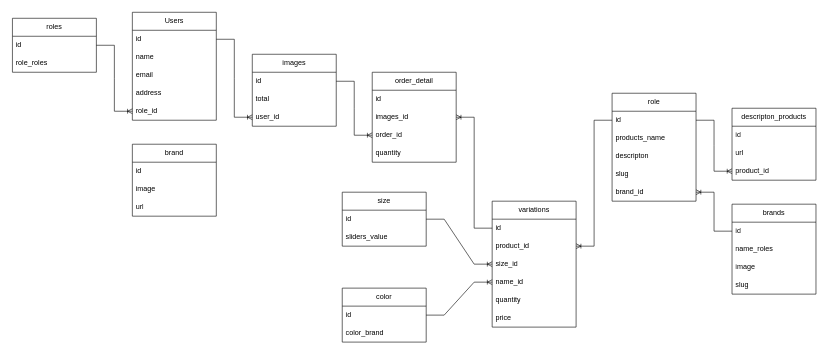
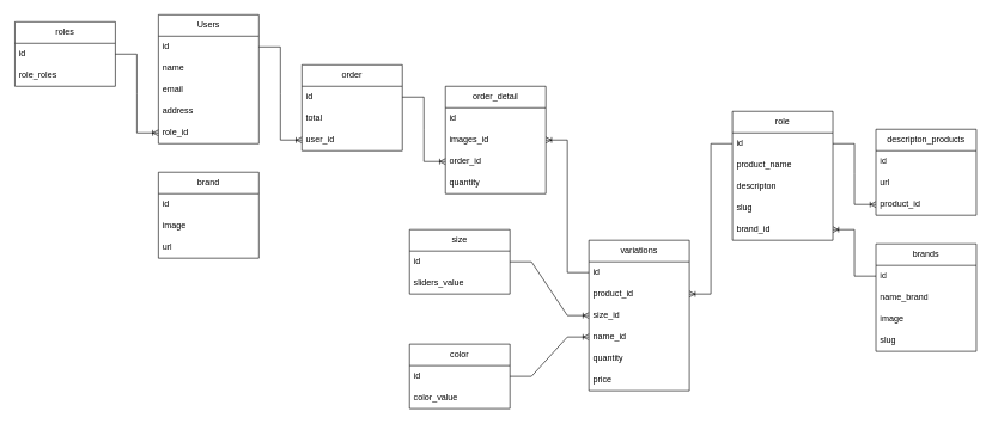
- <mxCell id="14" value="images" style="swimlane;fontStyle=0;childLayout=stackLayout;horizontal=1;startSize=30;horizontalStack=0;resizeParent=1;resizeParentMax=0;resizeLast=0;collapsible=1;marginBottom=0;whiteSpace=wrap;html=1;shadow=0;sketch=0;" parent="1" vertex="1"><mxGeometry x="420" y="90" width="140" height="120" as="geometry" /></mxCell>
+ <mxCell id="14" value="order" style="swimlane;fontStyle=0;childLayout=stackLayout;horizontal=1;startSize=30;horizontalStack=0;resizeParent=1;resizeParentMax=0;resizeLast=0;collapsible=1;marginBottom=0;whiteSpace=wrap;html=1;shadow=0;sketch=0;" parent="1" vertex="1"><mxGeometry x="420" y="90" width="140" height="120" as="geometry" /></mxCell>
- <mxCell id="10" value="products_name" style="text;strokeColor=none;fillColor=none;align=left;verticalAlign=middle;spacingLeft=4;spacingRight=4;overflow=hidden;points=[[0,0.5],[1,0.5]];portConstraint=eastwest;rotatable=0;whiteSpace=wrap;html=1;shadow=0;sketch=0;" parent="8" vertex="1"><mxGeometry y="60" width="140" height="30" as="geometry" /></mxCell>
+ <mxCell id="10" value="product_name" style="text;strokeColor=none;fillColor=none;align=left;verticalAlign=middle;spacingLeft=4;spacingRight=4;overflow=hidden;points=[[0,0.5],[1,0.5]];portConstraint=eastwest;rotatable=0;whiteSpace=wrap;html=1;shadow=0;sketch=0;" parent="8" vertex="1"><mxGeometry y="60" width="140" height="30" as="geometry" /></mxCell>
- <mxCell id="25" value="name_roles" style="text;strokeColor=none;fillColor=none;align=left;verticalAlign=middle;spacingLeft=4;spacingRight=4;overflow=hidden;points=[[0,0.5],[1,0.5]];portConstraint=eastwest;rotatable=0;whiteSpace=wrap;html=1;shadow=0;sketch=0;" parent="23" vertex="1"><mxGeometry y="60" width="140" height="30" as="geometry" /></mxCell>
+ <mxCell id="25" value="name_brand" style="text;strokeColor=none;fillColor=none;align=left;verticalAlign=middle;spacingLeft=4;spacingRight=4;overflow=hidden;points=[[0,0.5],[1,0.5]];portConstraint=eastwest;rotatable=0;whiteSpace=wrap;html=1;shadow=0;sketch=0;" parent="23" vertex="1"><mxGeometry y="60" width="140" height="30" as="geometry" /></mxCell>
- <mxCell id="30" value="color_brand" style="text;strokeColor=none;fillColor=none;align=left;verticalAlign=middle;spacingLeft=4;spacingRight=4;overflow=hidden;points=[[0,0.5],[1,0.5]];portConstraint=eastwest;rotatable=0;whiteSpace=wrap;html=1;shadow=0;sketch=0;" parent="28" vertex="1"><mxGeometry y="60" width="140" height="30" as="geometry" /></mxCell>
+ <mxCell id="30" value="color_value" style="text;strokeColor=none;fillColor=none;align=left;verticalAlign=middle;spacingLeft=4;spacingRight=4;overflow=hidden;points=[[0,0.5],[1,0.5]];portConstraint=eastwest;rotatable=0;whiteSpace=wrap;html=1;shadow=0;sketch=0;" parent="28" vertex="1"><mxGeometry y="60" width="140" height="30" as="geometry" /></mxCell>
